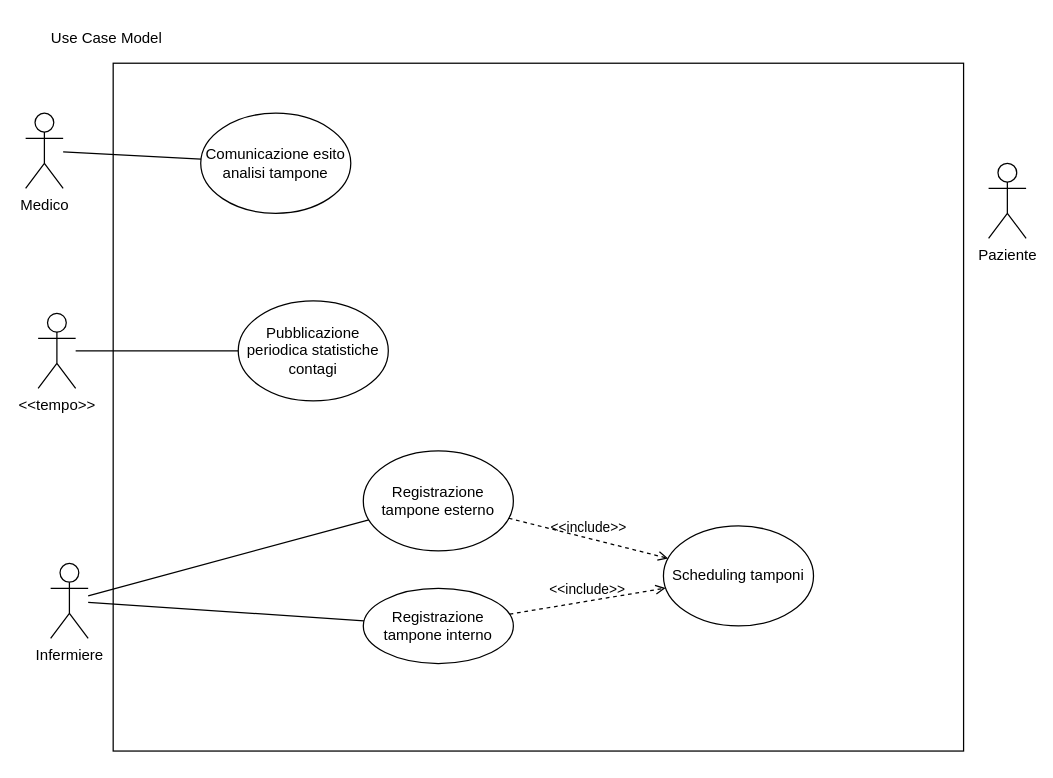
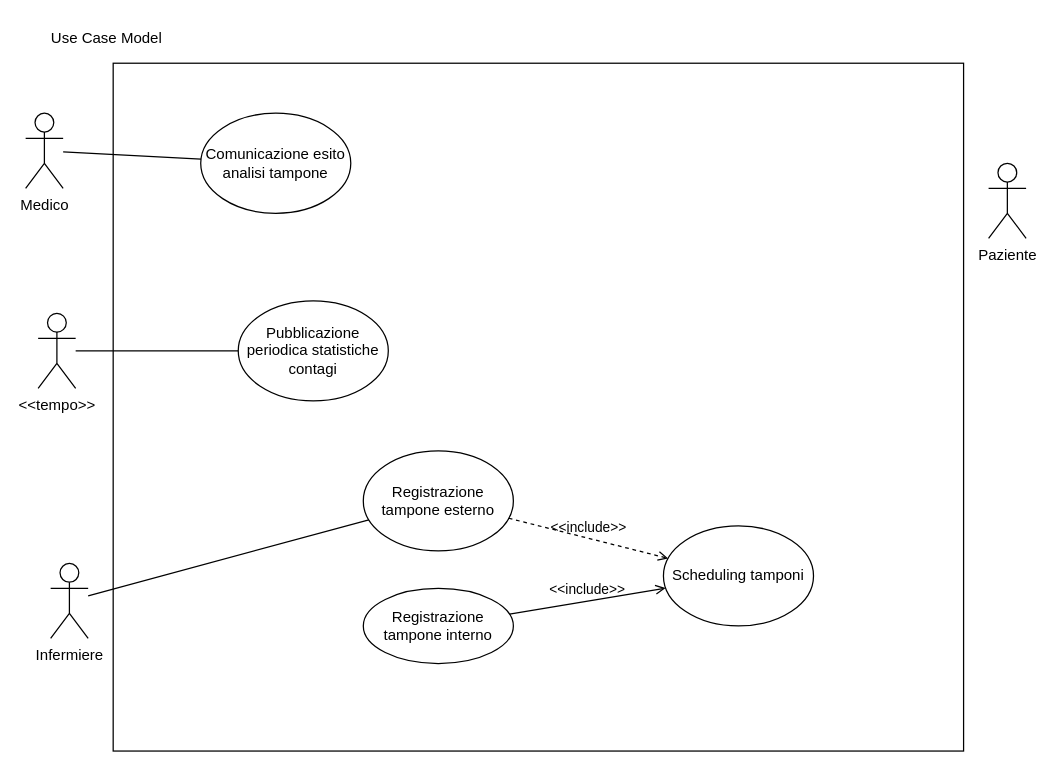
- <mxCell id="18" value="&amp;lt;&amp;lt;include&amp;gt;&amp;gt;" style="edgeStyle=none;html=1;endArrow=open;verticalAlign=bottom;dashed=1;labelBackgroundColor=none;" edge="1" parent="1" source="8" target="9"><mxGeometry width="160" relative="1" as="geometry"><mxPoint x="440" y="490" as="sourcePoint" /><mxPoint x="600" y="490" as="targetPoint" /></mxGeometry></mxCell>
+ <mxCell id="18" value="&amp;lt;&amp;lt;include&amp;gt;&amp;gt;" style="edgeStyle=none;html=1;endArrow=open;verticalAlign=bottom;dashed=0;labelBackgroundColor=none;" edge="1" parent="1" source="8" target="9"><mxGeometry width="160" relative="1" as="geometry"><mxPoint x="440" y="490" as="sourcePoint" /><mxPoint x="600" y="490" as="targetPoint" /></mxGeometry></mxCell>
- <mxCell id="16" value="" style="edgeStyle=none;html=1;endArrow=none;verticalAlign=bottom;" edge="1" parent="1" source="13" target="8"><mxGeometry width="160" relative="1" as="geometry"><mxPoint x="150" y="520" as="sourcePoint" /><mxPoint x="310" y="520" as="targetPoint" /></mxGeometry></mxCell>
